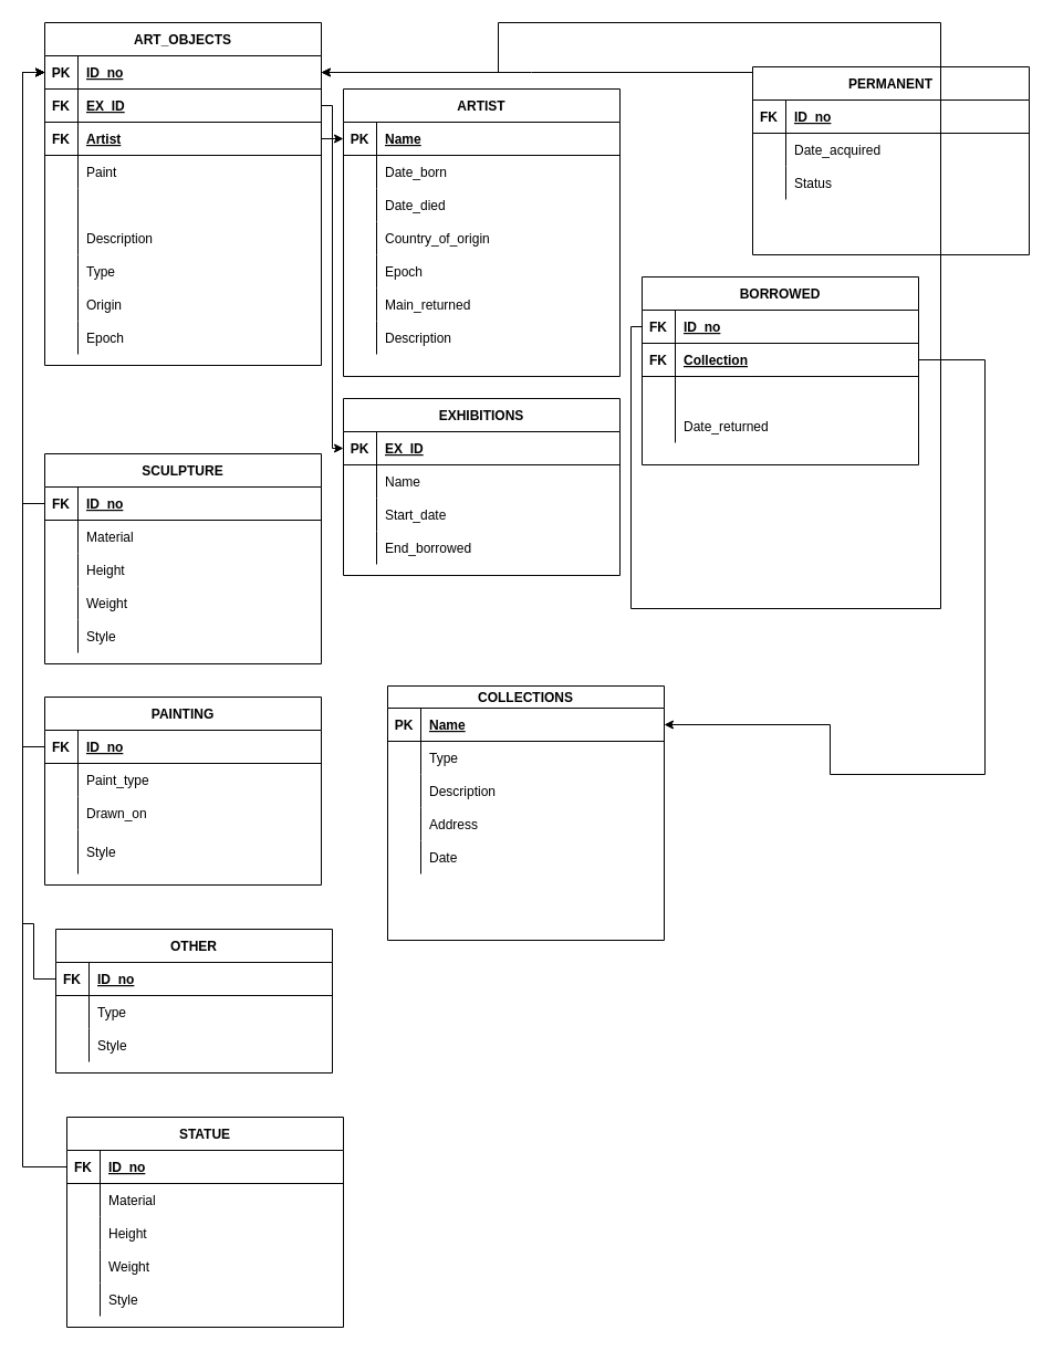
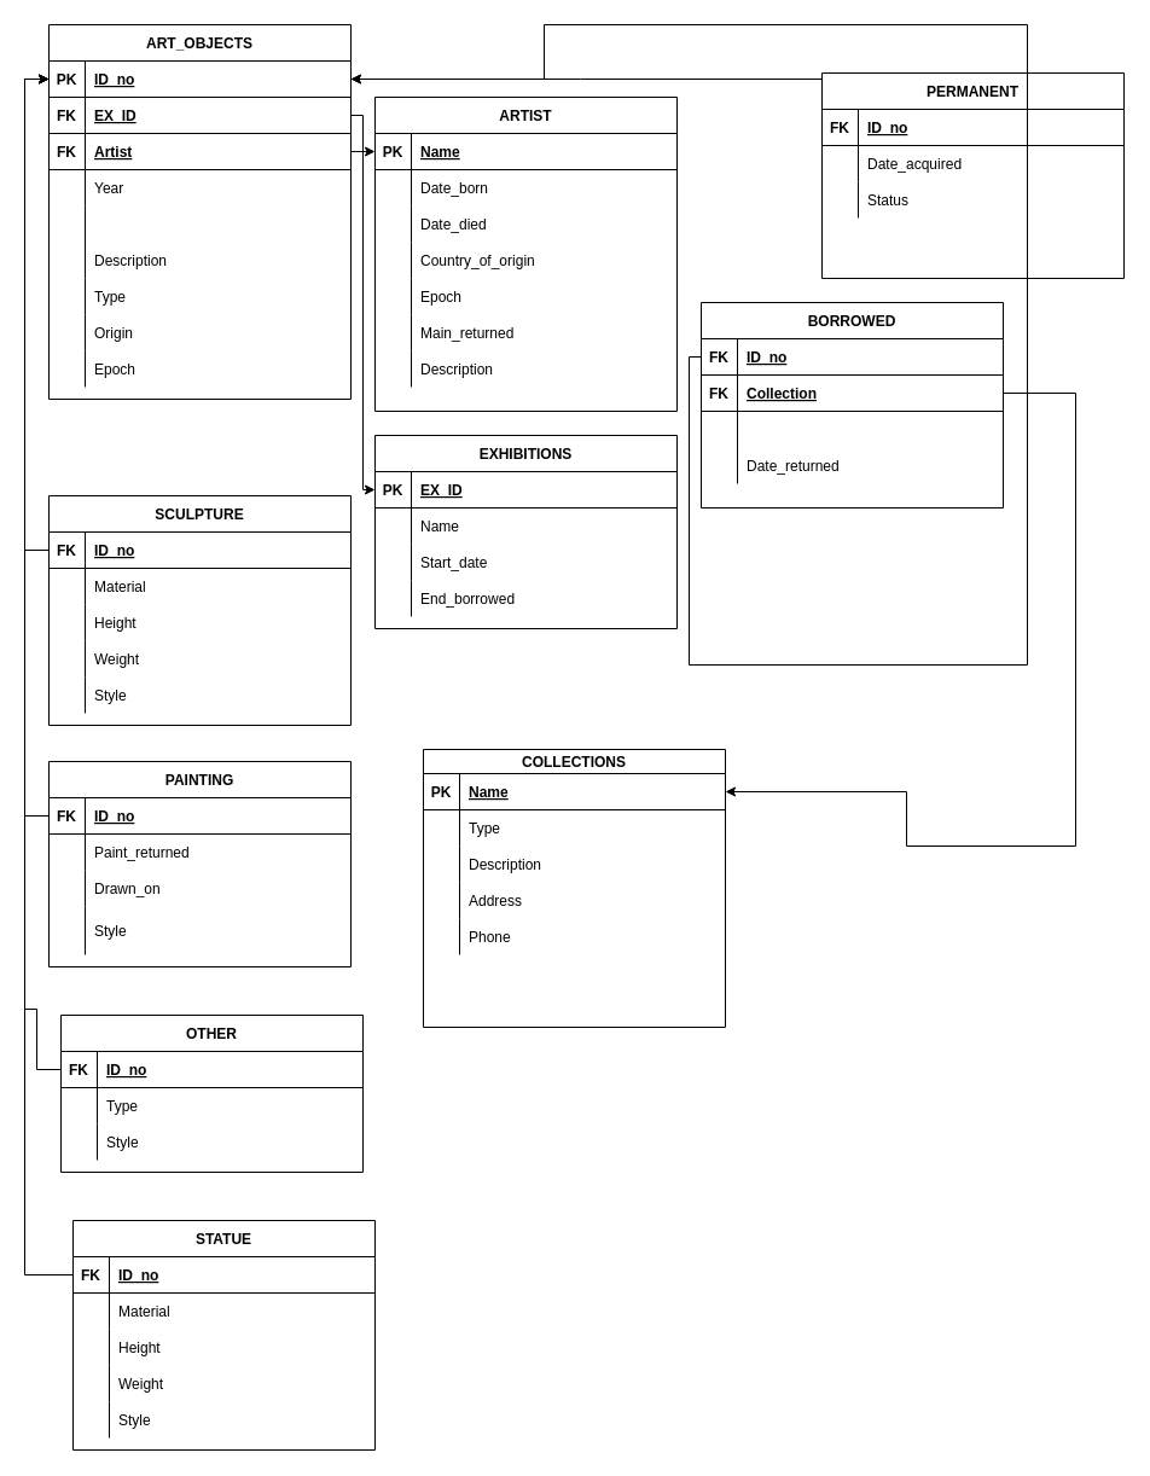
- <mxCell id="39" value="Paint" style="shape=partialRectangle;overflow=hidden;connectable=0;fillColor=none;top=0;left=0;bottom=0;right=0;align=left;spacingLeft=6;" parent="37" vertex="1"><mxGeometry x="30" width="220" height="30" as="geometry"><mxRectangle width="220" height="30" as="alternateBounds" /></mxGeometry></mxCell>
+ <mxCell id="39" value="Year" style="shape=partialRectangle;overflow=hidden;connectable=0;fillColor=none;top=0;left=0;bottom=0;right=0;align=left;spacingLeft=6;" parent="37" vertex="1"><mxGeometry x="30" width="220" height="30" as="geometry"><mxRectangle width="220" height="30" as="alternateBounds" /></mxGeometry></mxCell>
- <mxCell id="60" value="Paint_type" style="shape=partialRectangle;overflow=hidden;connectable=0;fillColor=none;top=0;left=0;bottom=0;right=0;align=left;spacingLeft=6;" parent="58" vertex="1"><mxGeometry x="30" width="220" height="30" as="geometry"><mxRectangle width="220" height="30" as="alternateBounds" /></mxGeometry></mxCell>
+ <mxCell id="60" value="Paint_returned" style="shape=partialRectangle;overflow=hidden;connectable=0;fillColor=none;top=0;left=0;bottom=0;right=0;align=left;spacingLeft=6;" parent="58" vertex="1"><mxGeometry x="30" width="220" height="30" as="geometry"><mxRectangle width="220" height="30" as="alternateBounds" /></mxGeometry></mxCell>
- <mxCell id="163" value="Date" style="shape=partialRectangle;overflow=hidden;connectable=0;fillColor=none;top=0;left=0;bottom=0;right=0;align=left;spacingLeft=6;" parent="161" vertex="1"><mxGeometry x="30" width="220" height="30" as="geometry"><mxRectangle width="220" height="30" as="alternateBounds" /></mxGeometry></mxCell>
+ <mxCell id="163" value="Phone" style="shape=partialRectangle;overflow=hidden;connectable=0;fillColor=none;top=0;left=0;bottom=0;right=0;align=left;spacingLeft=6;" parent="161" vertex="1"><mxGeometry x="30" width="220" height="30" as="geometry"><mxRectangle width="220" height="30" as="alternateBounds" /></mxGeometry></mxCell>
